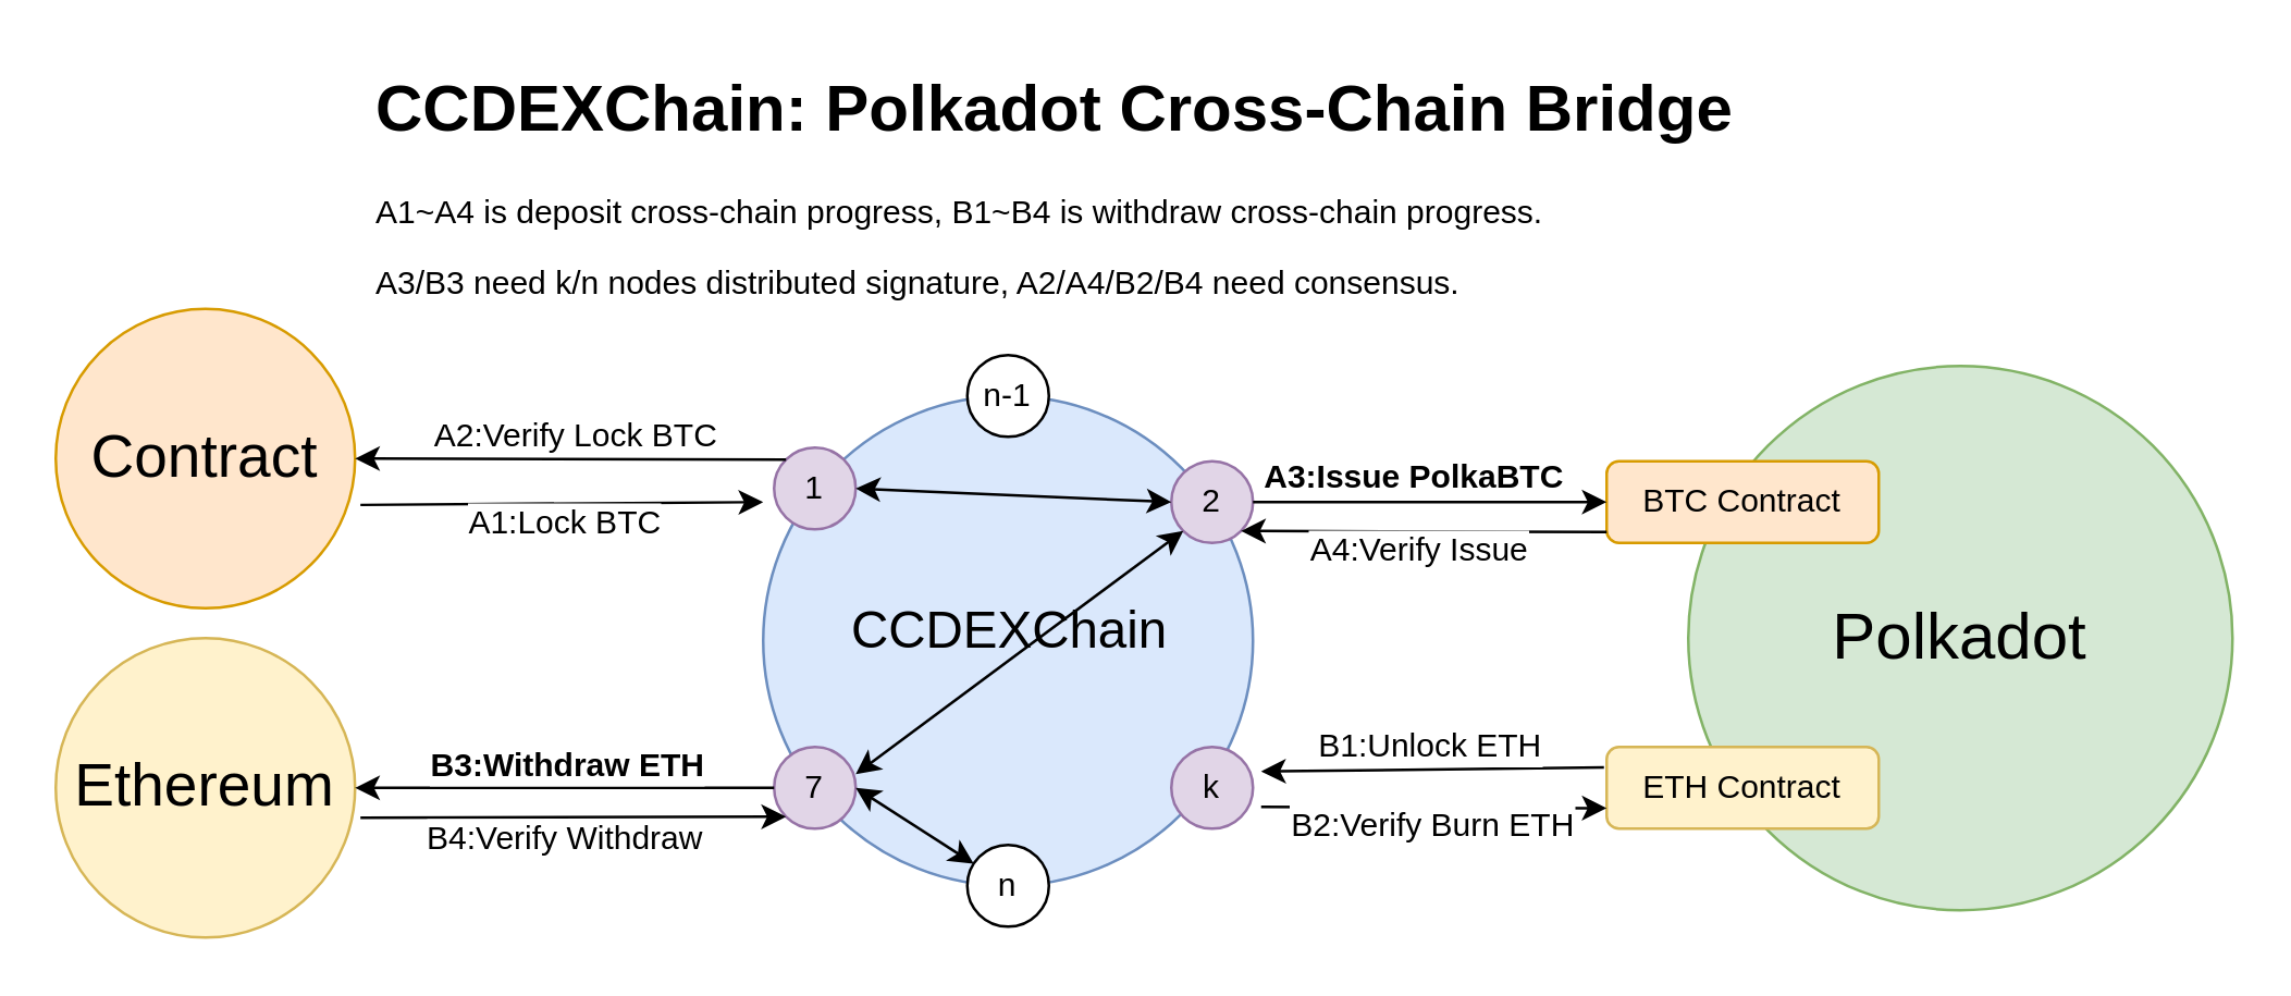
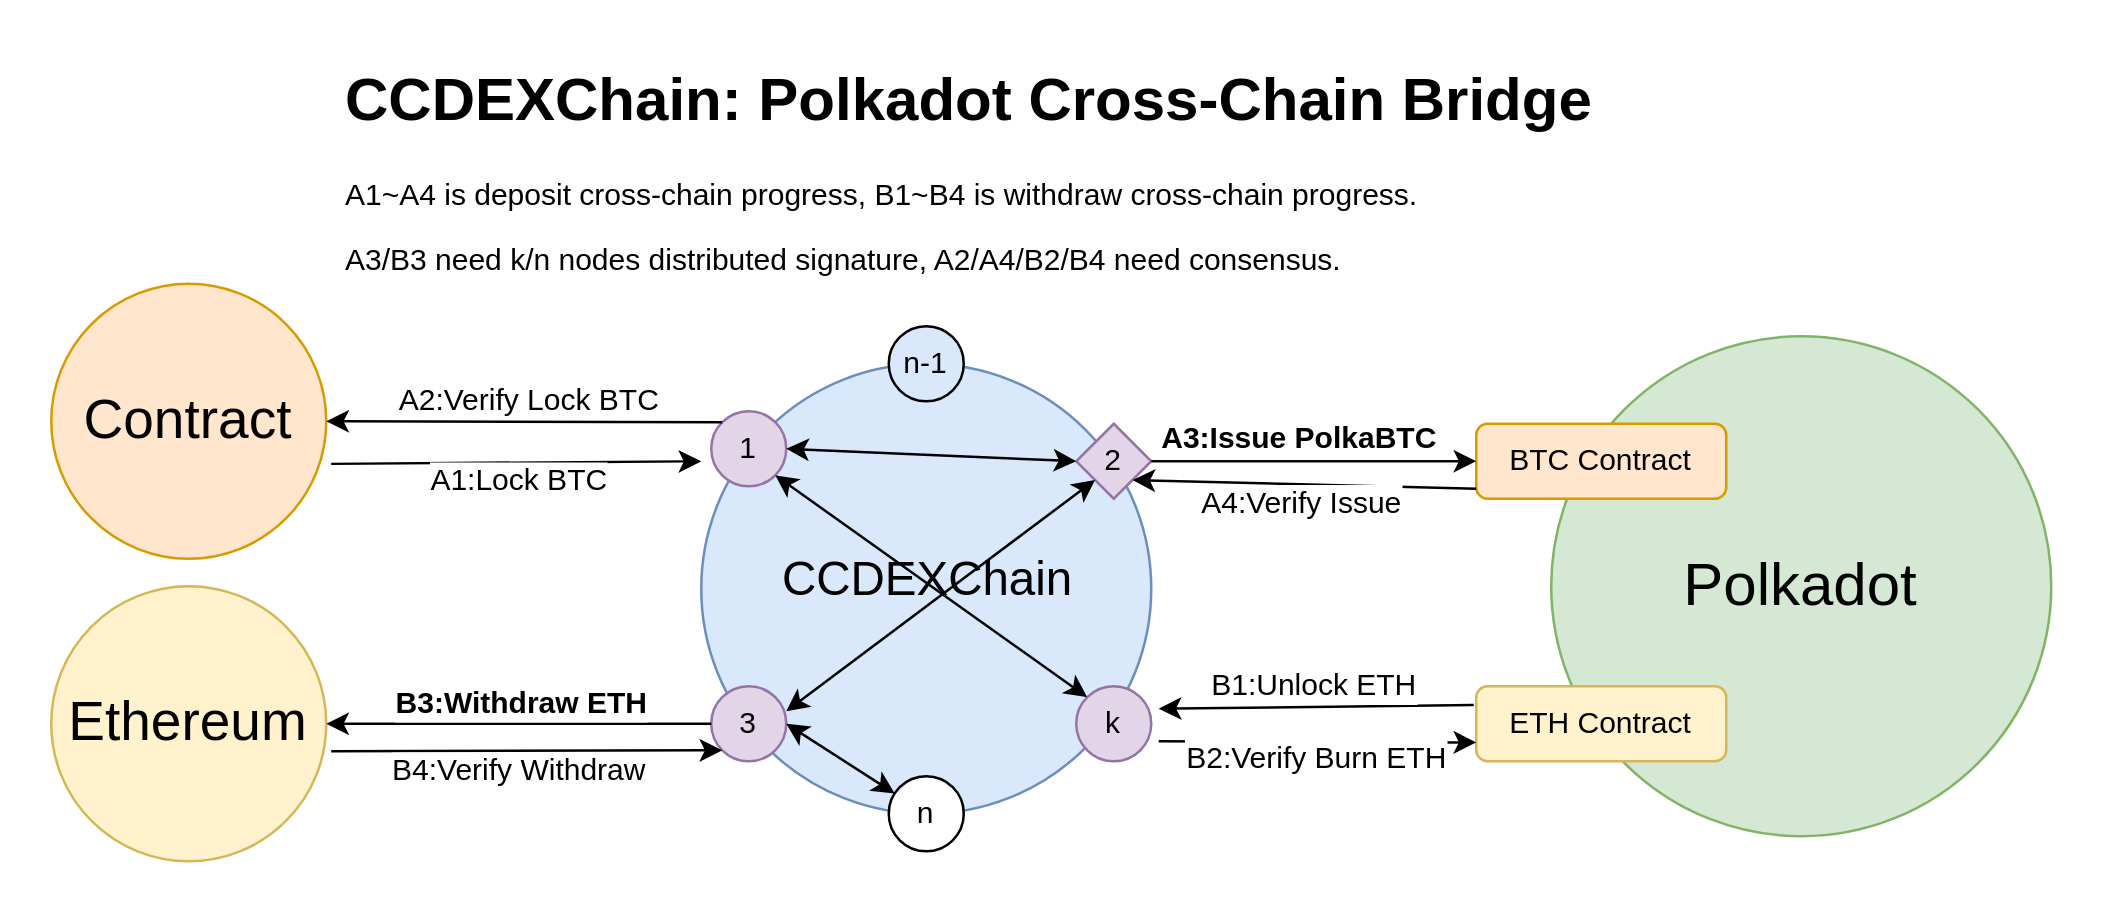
- <mxCell id="13" value="n-1" style="ellipse;whiteSpace=wrap;html=1;aspect=fixed;" vertex="1" parent="1"><mxGeometry x="355" y="130" width="30" height="30" as="geometry" /></mxCell>
+ <mxCell id="13" value="n-1" style="ellipse;whiteSpace=wrap;html=1;aspect=fixed;fillColor=#dae8fc;" vertex="1" parent="1"><mxGeometry x="355" y="130" width="30" height="30" as="geometry" /></mxCell>
- <mxCell id="11" value="2" style="ellipse;whiteSpace=wrap;html=1;aspect=fixed;fillColor=#e1d5e7;strokeColor=#9673a6;" vertex="1" parent="1"><mxGeometry x="430" y="169" width="30" height="30" as="geometry" /></mxCell>
+ <mxCell id="11" value="2" style="rhombus;whiteSpace=wrap;html=1;aspect=fixed;fillColor=#e1d5e7;strokeColor=#9673a6;" vertex="1" parent="1"><mxGeometry x="430" y="169" width="30" height="30" as="geometry" /></mxCell>
+ <mxCell id="15" value="" style="endArrow=classic;startArrow=classic;html=1;entryX=0;entryY=0;entryDx=0;entryDy=0;exitX=1;exitY=1;exitDx=0;exitDy=0;" edge="1" parent="1" source="8" target="10"><mxGeometry width="50" height="50" relative="1" as="geometry"><mxPoint x="289" y="235" as="sourcePoint" /><mxPoint x="339" y="185" as="targetPoint" /></mxGeometry></mxCell>
- <mxCell id="9" value="7" style="ellipse;whiteSpace=wrap;html=1;aspect=fixed;fillColor=#e1d5e7;strokeColor=#9673a6;" vertex="1" parent="1"><mxGeometry x="284" y="274" width="30" height="30" as="geometry" /></mxCell>
+ <mxCell id="9" value="3" style="ellipse;whiteSpace=wrap;html=1;aspect=fixed;fillColor=#e1d5e7;strokeColor=#9673a6;" vertex="1" parent="1"><mxGeometry x="284" y="274" width="30" height="30" as="geometry" /></mxCell>
